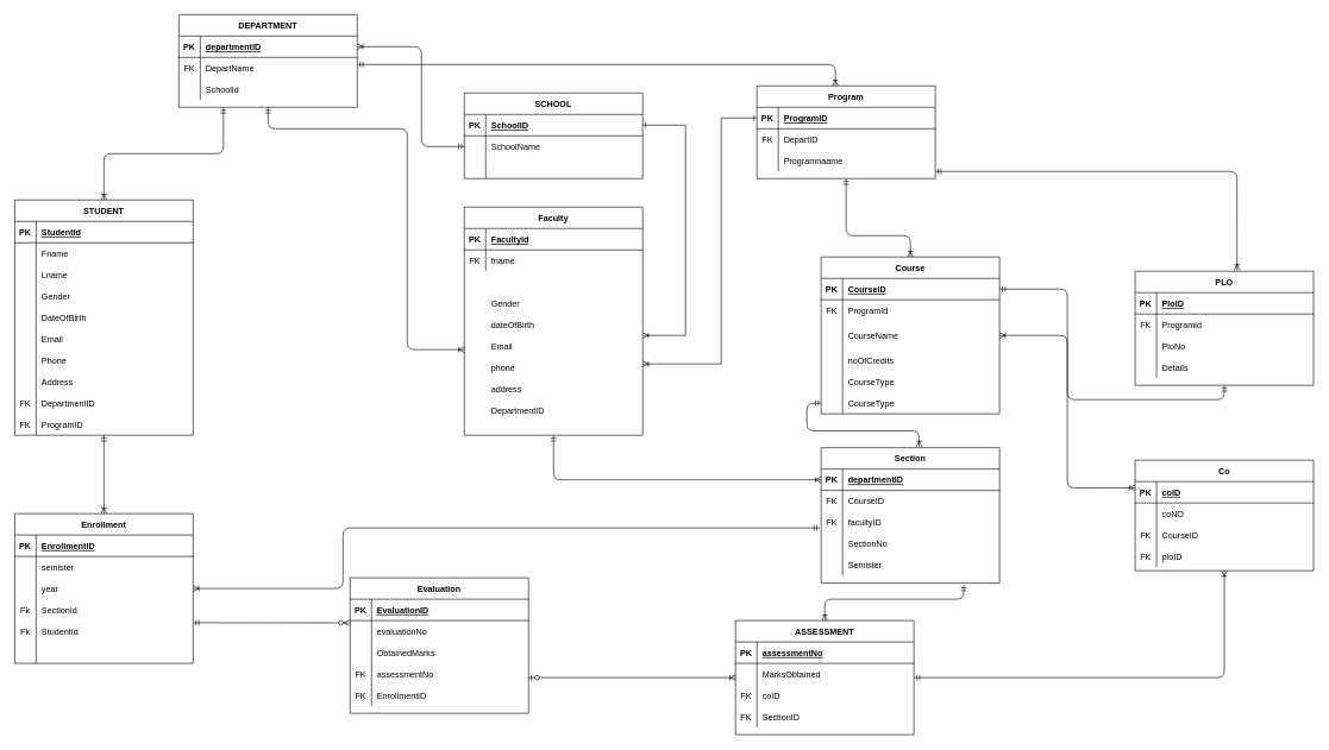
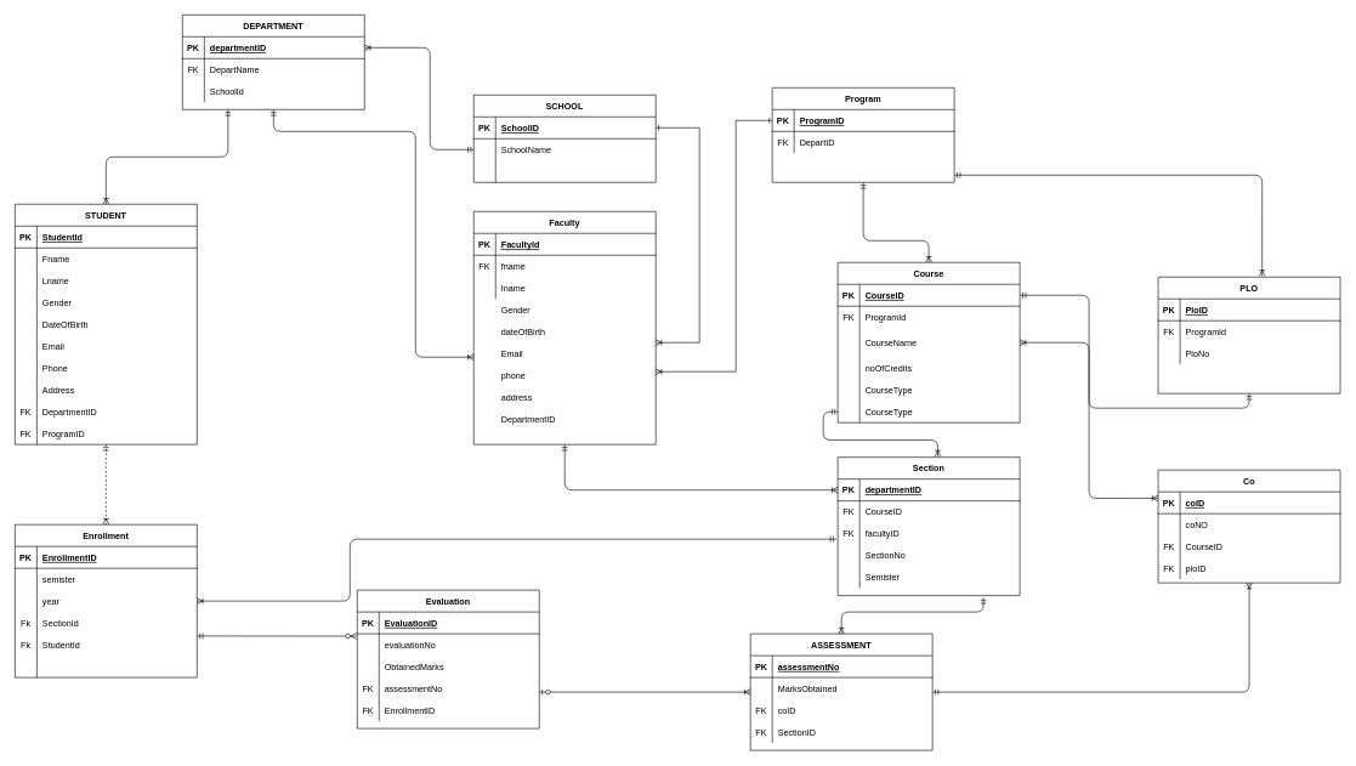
- <mxCell id="24" style="rounded=1;orthogonalLoop=1;jettySize=auto;html=1;entryX=0.44;entryY=0;entryDx=0;entryDy=0;entryPerimeter=0;startArrow=ERmandOne;startFill=0;endArrow=ERoneToMany;endFill=0;edgeStyle=orthogonalEdgeStyle;" parent="1" source="86" target="40" edge="1"><mxGeometry relative="1" as="geometry"><Array as="points"><mxPoint x="1170" y="90" /></Array></mxGeometry></mxCell>
- <mxCell id="49" value="Programnaame" style="shape=partialRectangle;overflow=hidden;connectable=0;fillColor=none;top=0;left=0;bottom=0;right=0;align=left;spacingLeft=6;" parent="47" vertex="1"><mxGeometry x="30" width="220" height="30" as="geometry" /></mxCell>
+ <mxCell id="23" value="Iname" style="shape=partialRectangle;overflow=hidden;connectable=0;fillColor=none;top=0;left=0;bottom=0;right=0;align=left;spacingLeft=6;" parent="21" vertex="1"><mxGeometry x="30" width="220" height="30" as="geometry" /></mxCell>
- <mxCell id="155" value="Details" style="shape=partialRectangle;overflow=hidden;connectable=0;fillColor=none;top=0;left=0;bottom=0;right=0;align=left;spacingLeft=6;" parent="153" vertex="1"><mxGeometry x="30" width="220" height="30" as="geometry" /></mxCell>
- <mxCell id="33" style="edgeStyle=orthogonalEdgeStyle;rounded=1;orthogonalLoop=1;jettySize=auto;html=1;startArrow=ERmandOne;startFill=0;endArrow=ERoneToMany;endFill=0;" parent="1" source="112" target="67" edge="1"><mxGeometry relative="1" as="geometry" /></mxCell>
+ <mxCell id="33" style="edgeStyle=orthogonalEdgeStyle;rounded=1;orthogonalLoop=1;jettySize=auto;html=1;startArrow=ERmandOne;startFill=0;endArrow=ERoneToMany;endFill=0;dashed=1;" parent="1" source="112" target="67" edge="1"><mxGeometry relative="1" as="geometry" /></mxCell>
